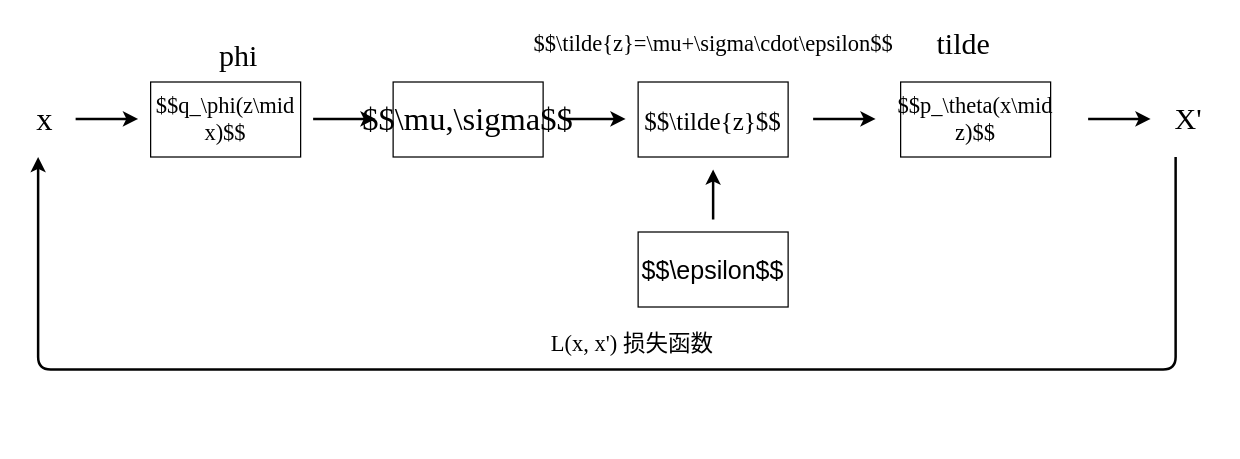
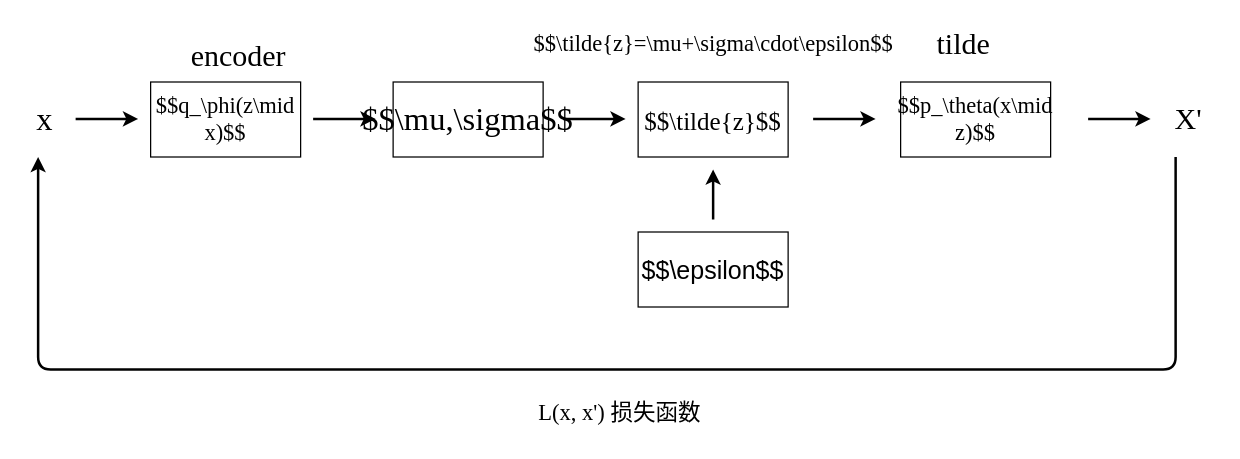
- <mxCell id="11" value="phi" style="text;html=1;align=center;verticalAlign=middle;resizable=0;points=[];autosize=1;strokeColor=none;fillColor=none;fontSize=24;fontFamily=Times New Roman;" vertex="1" parent="1"><mxGeometry x="145" y="30" width="90" height="30" as="geometry" /></mxCell>
+ <mxCell id="11" value="encoder" style="text;html=1;align=center;verticalAlign=middle;resizable=0;points=[];autosize=1;strokeColor=none;fillColor=none;fontSize=24;fontFamily=Times New Roman;" vertex="1" parent="1"><mxGeometry x="145" y="30" width="90" height="30" as="geometry" /></mxCell>
- <mxCell id="19" value="L(x, x') 损失函数" style="text;html=1;align=center;verticalAlign=middle;resizable=0;points=[];autosize=1;strokeColor=none;fillColor=none;fontSize=18;fontFamily=Times New Roman;" vertex="1" parent="1"><mxGeometry x="430" y="260" width="150" height="30" as="geometry" /></mxCell>
+ <mxCell id="19" value="L(x, x') 损失函数" style="text;html=1;align=center;verticalAlign=middle;resizable=0;points=[];autosize=1;strokeColor=none;fillColor=none;fontSize=18;fontFamily=Times New Roman;" vertex="1" parent="1"><mxGeometry x="420" y="315" width="150" height="30" as="geometry" /></mxCell>
